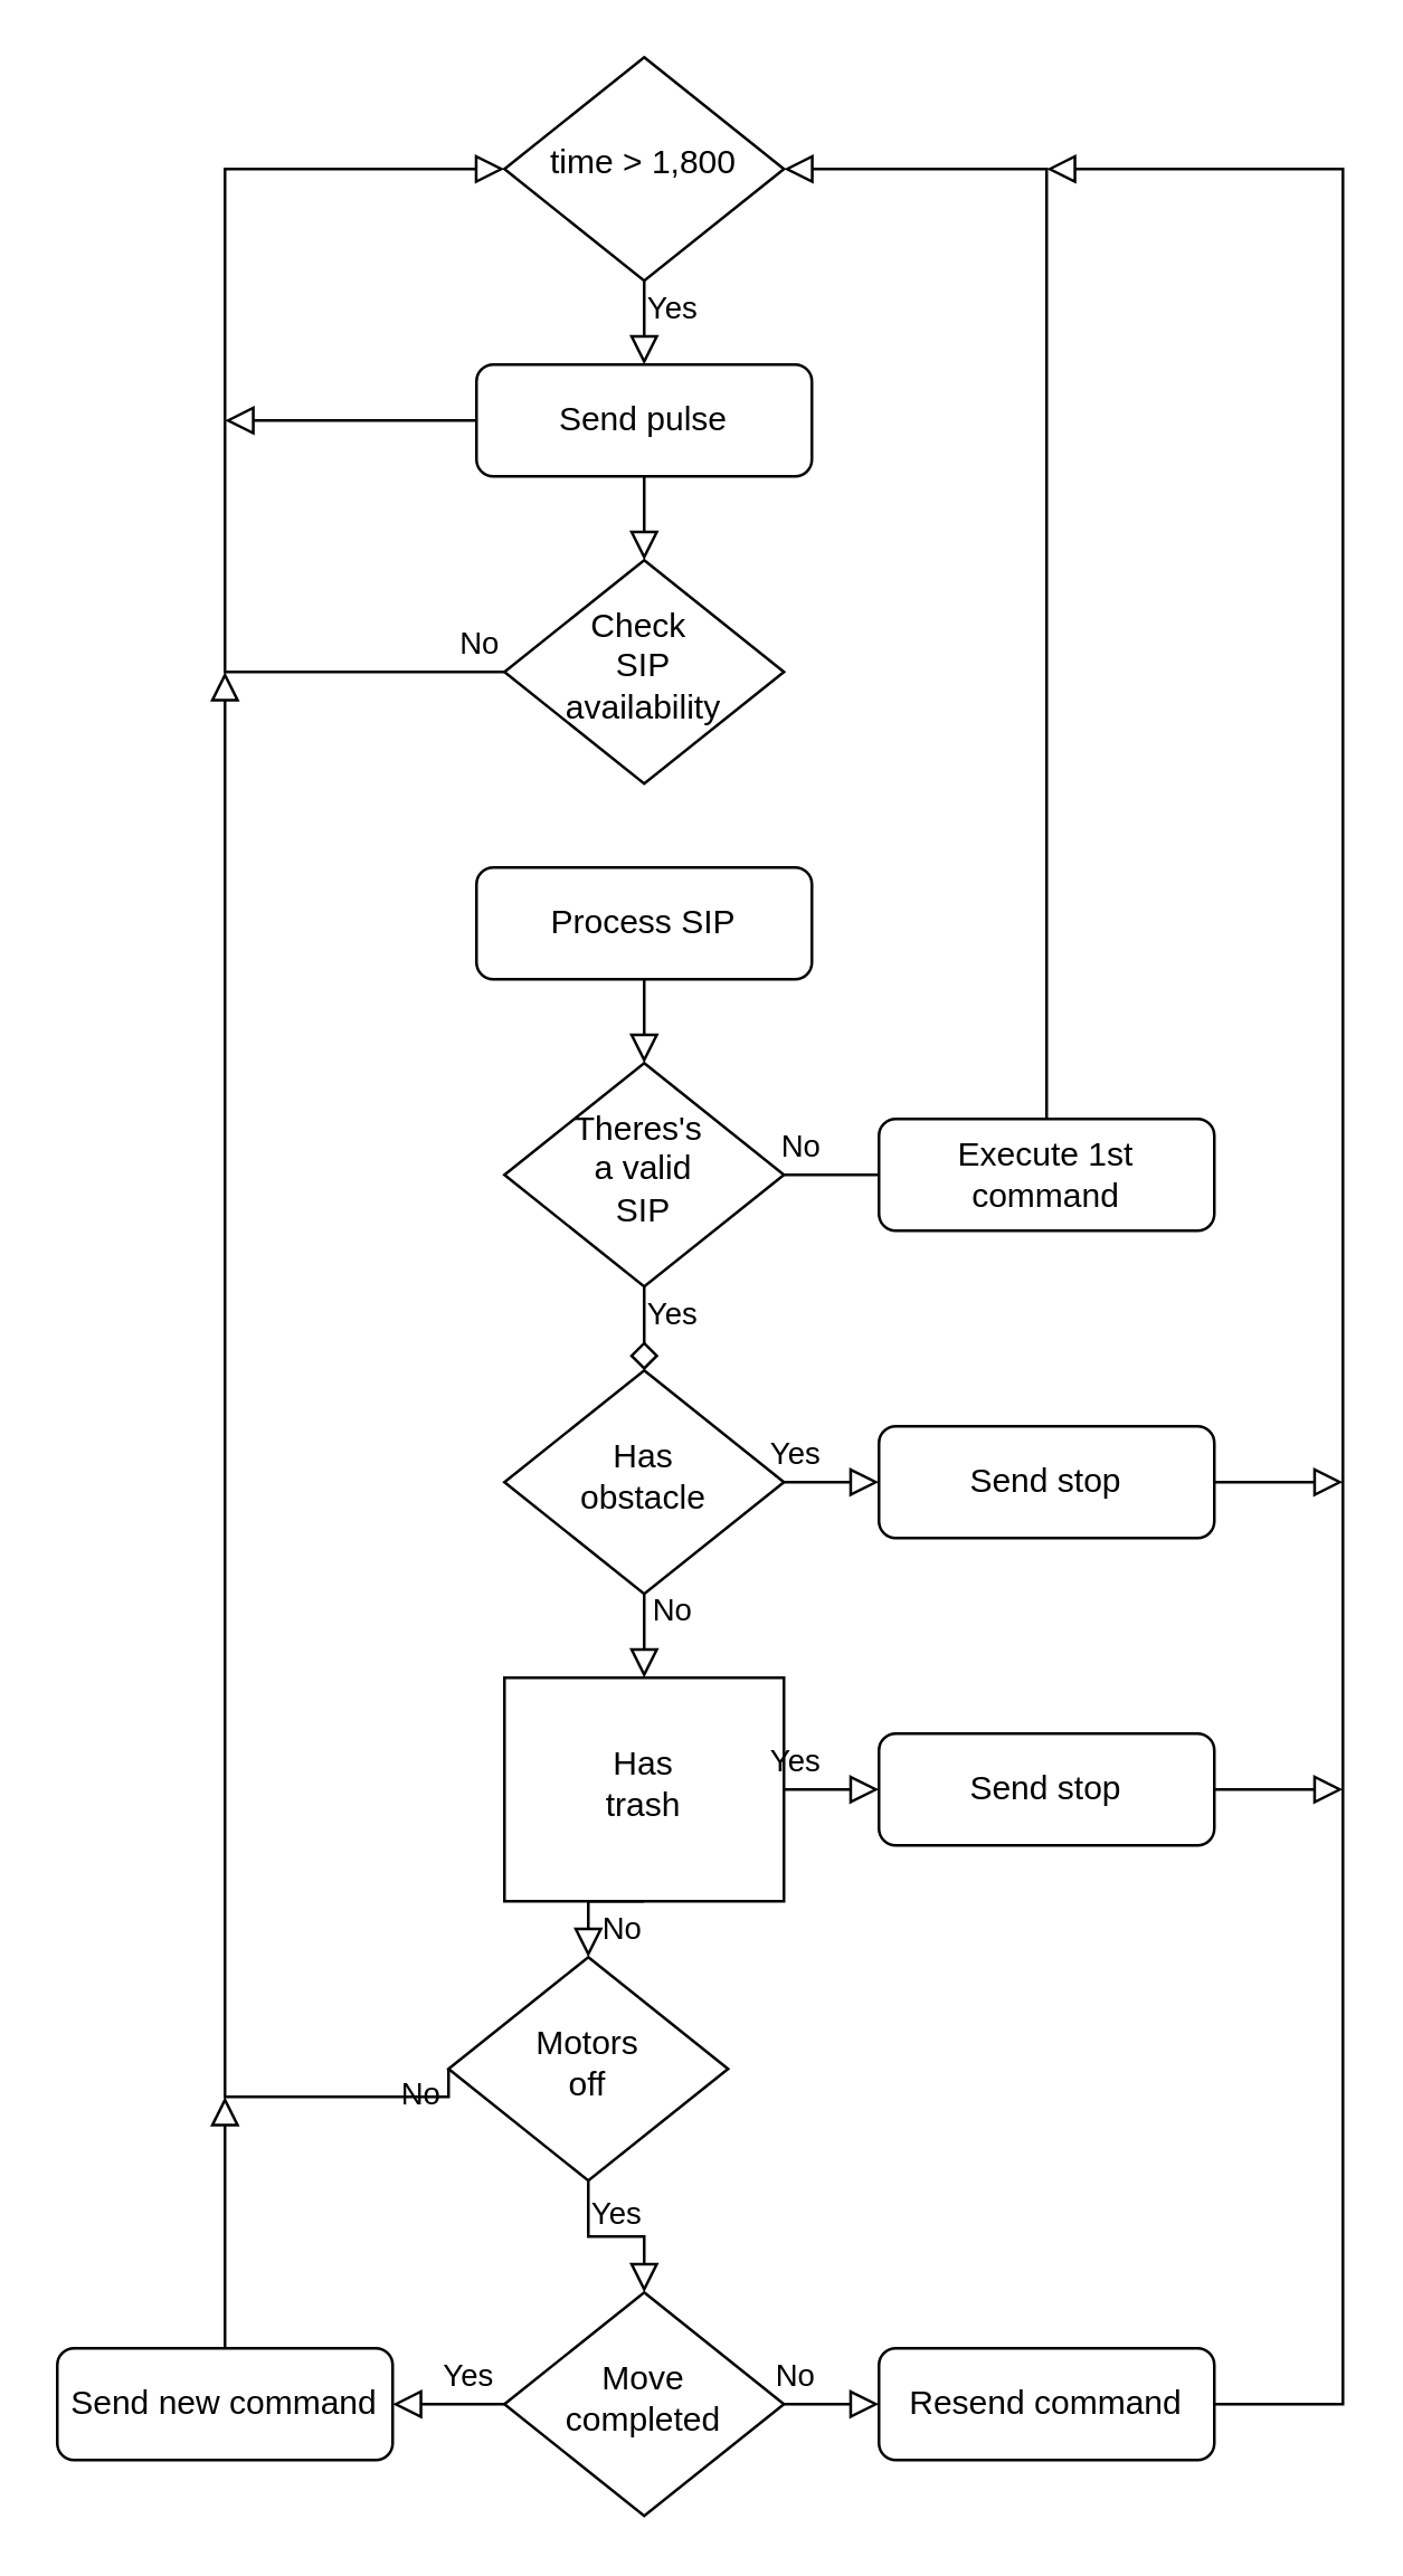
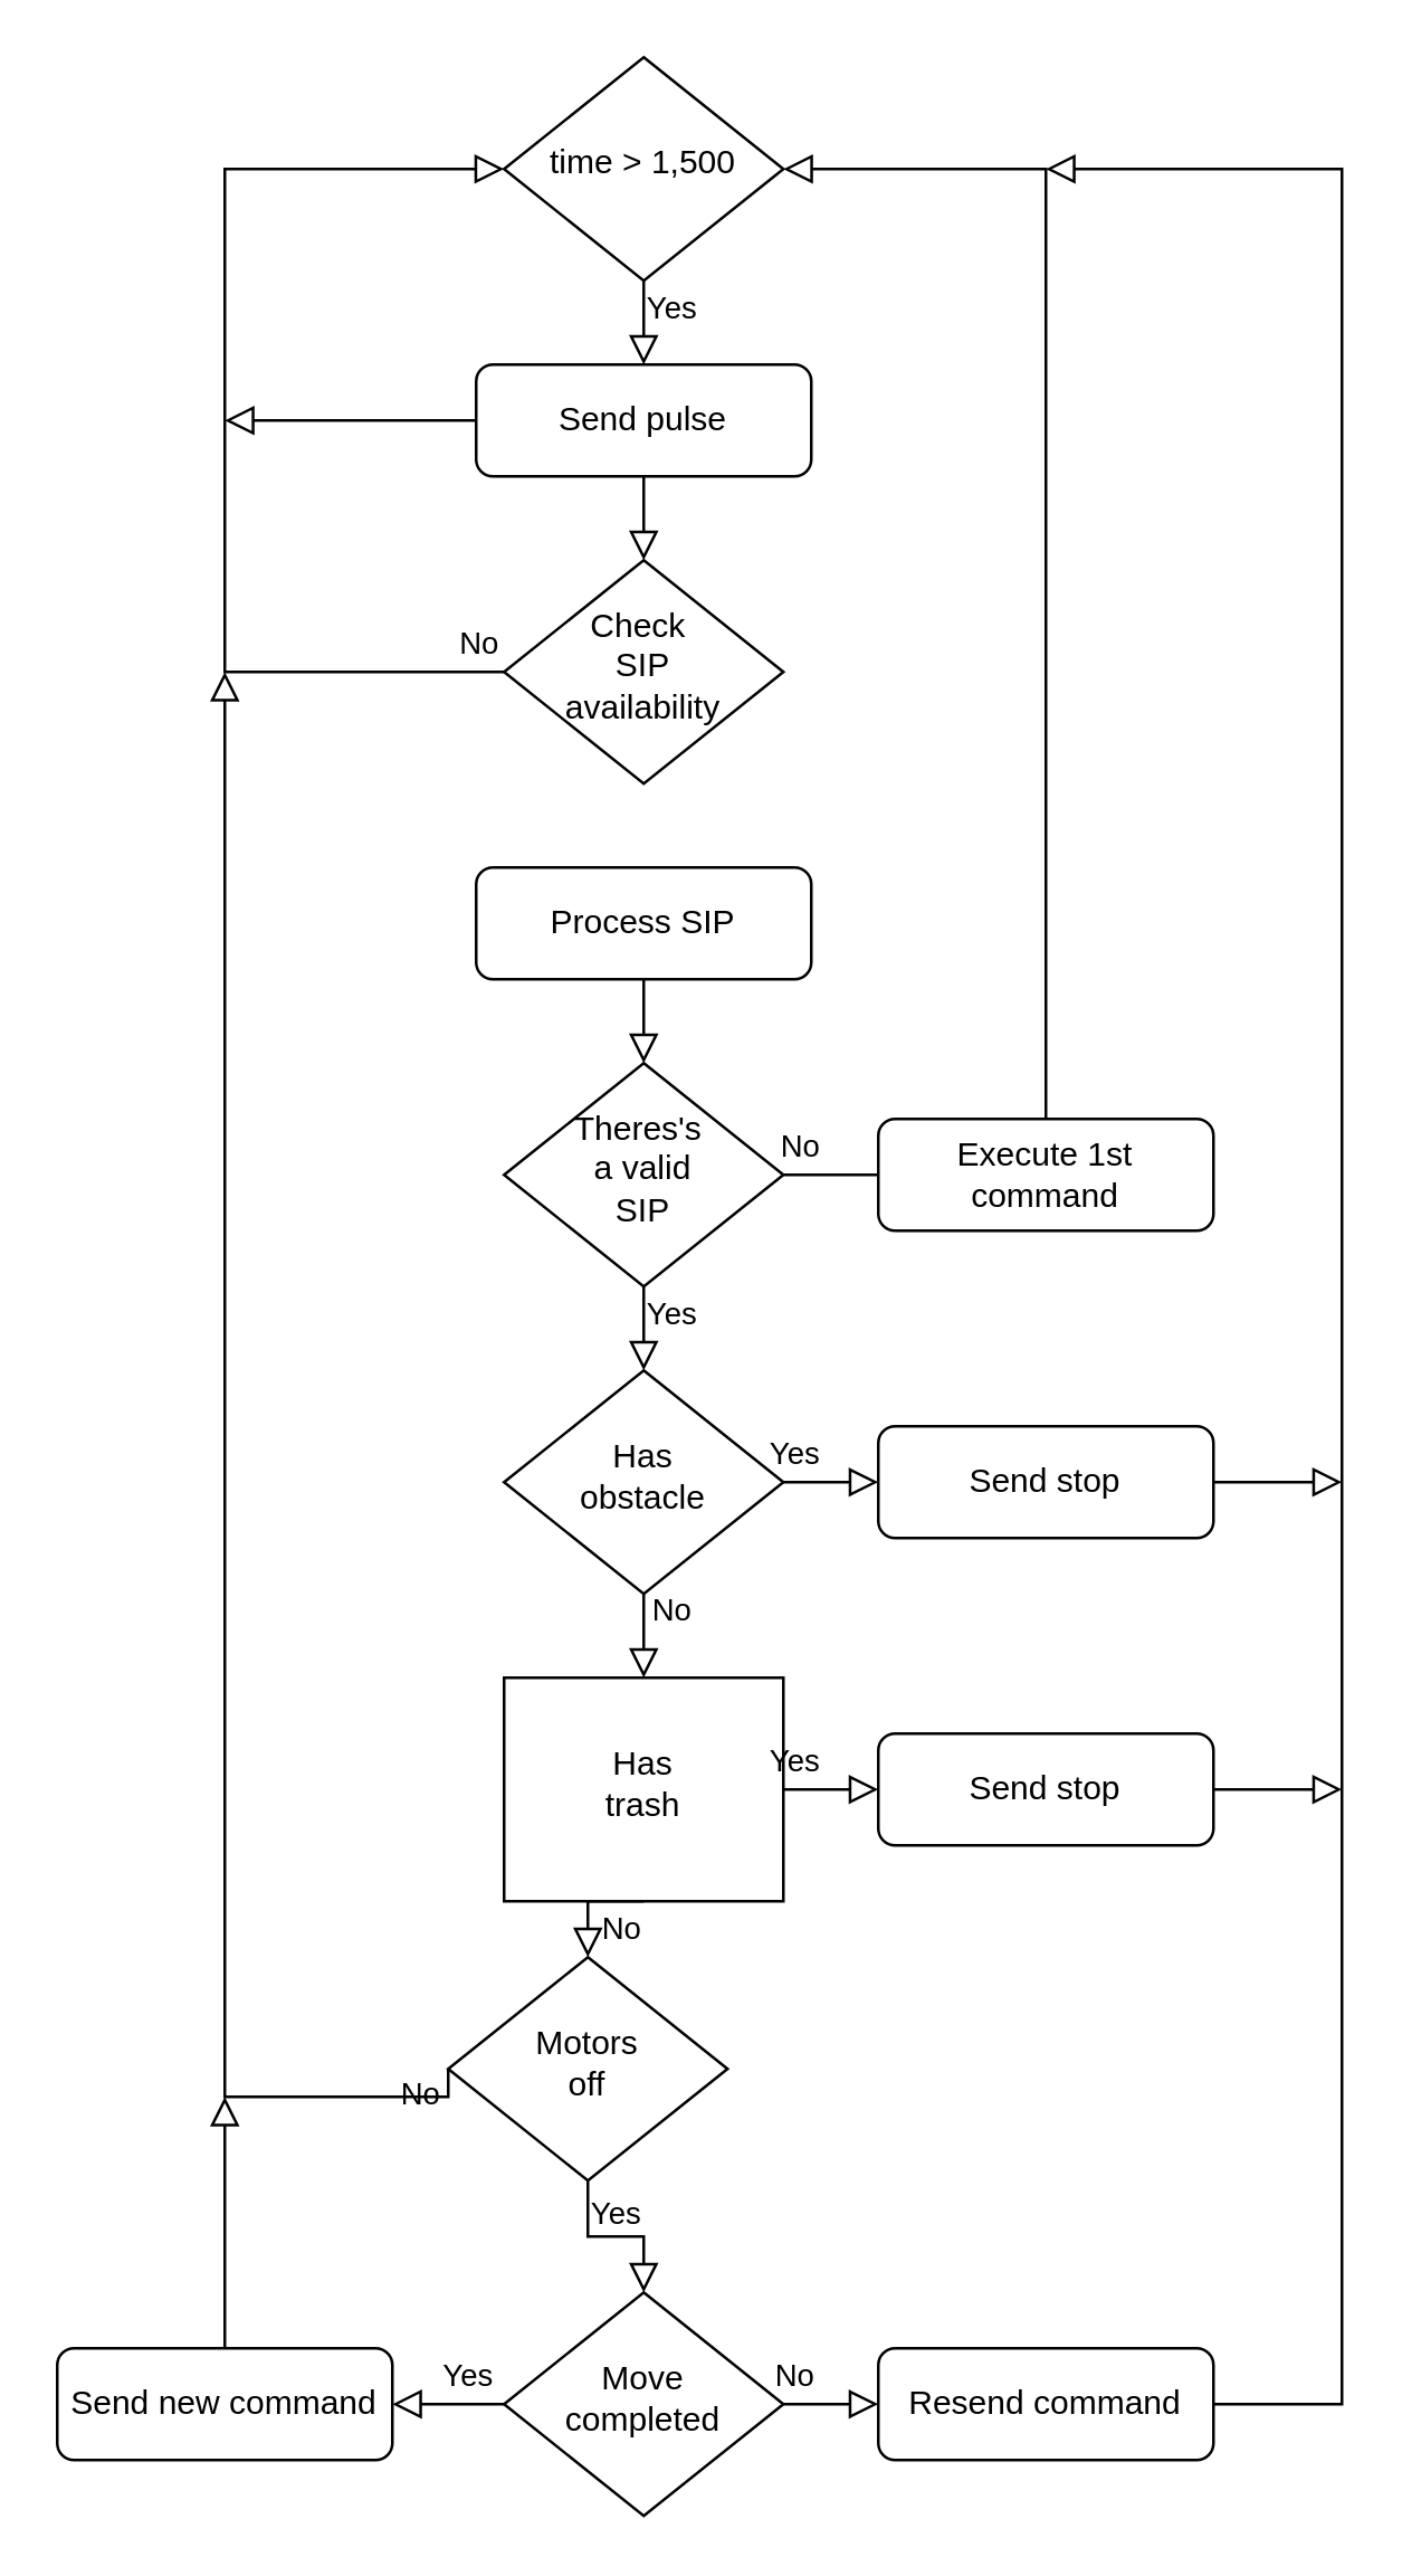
- <mxCell id="7" value="time &amp;gt; 1,800" style="rhombus;whiteSpace=wrap;html=1;shadow=0;fontFamily=Helvetica;fontSize=12;align=center;strokeWidth=1;spacing=6;spacingTop=-4;" vertex="1" parent="1"><mxGeometry x="180" y="20" width="100" height="80" as="geometry" /></mxCell>
+ <mxCell id="7" value="time &amp;gt; 1,500" style="rhombus;whiteSpace=wrap;html=1;shadow=0;fontFamily=Helvetica;fontSize=12;align=center;strokeWidth=1;spacing=6;spacingTop=-4;" vertex="1" parent="1"><mxGeometry x="180" y="20" width="100" height="80" as="geometry" /></mxCell>
- <mxCell id="4" value="Yes" style="rounded=0;html=1;jettySize=auto;orthogonalLoop=1;fontSize=11;endArrow=diamond;endFill=0;endSize=8;strokeWidth=1;shadow=0;labelBackgroundColor=none;edgeStyle=orthogonalEdgeStyle;entryX=0.5;entryY=0;entryDx=0;entryDy=0;" parent="1" source="12" target="9" edge="1"><mxGeometry x="-0.6" y="10" relative="1" as="geometry"><mxPoint as="offset" /><mxPoint x="240" y="690" as="targetPoint" /></mxGeometry></mxCell>
+ <mxCell id="4" value="Yes" style="rounded=0;html=1;jettySize=auto;orthogonalLoop=1;fontSize=11;endArrow=block;endFill=0;endSize=8;strokeWidth=1;shadow=0;labelBackgroundColor=none;edgeStyle=orthogonalEdgeStyle;entryX=0.5;entryY=0;entryDx=0;entryDy=0;" parent="1" source="12" target="9" edge="1"><mxGeometry x="-0.6" y="10" relative="1" as="geometry"><mxPoint as="offset" /><mxPoint x="240" y="690" as="targetPoint" /></mxGeometry></mxCell>
